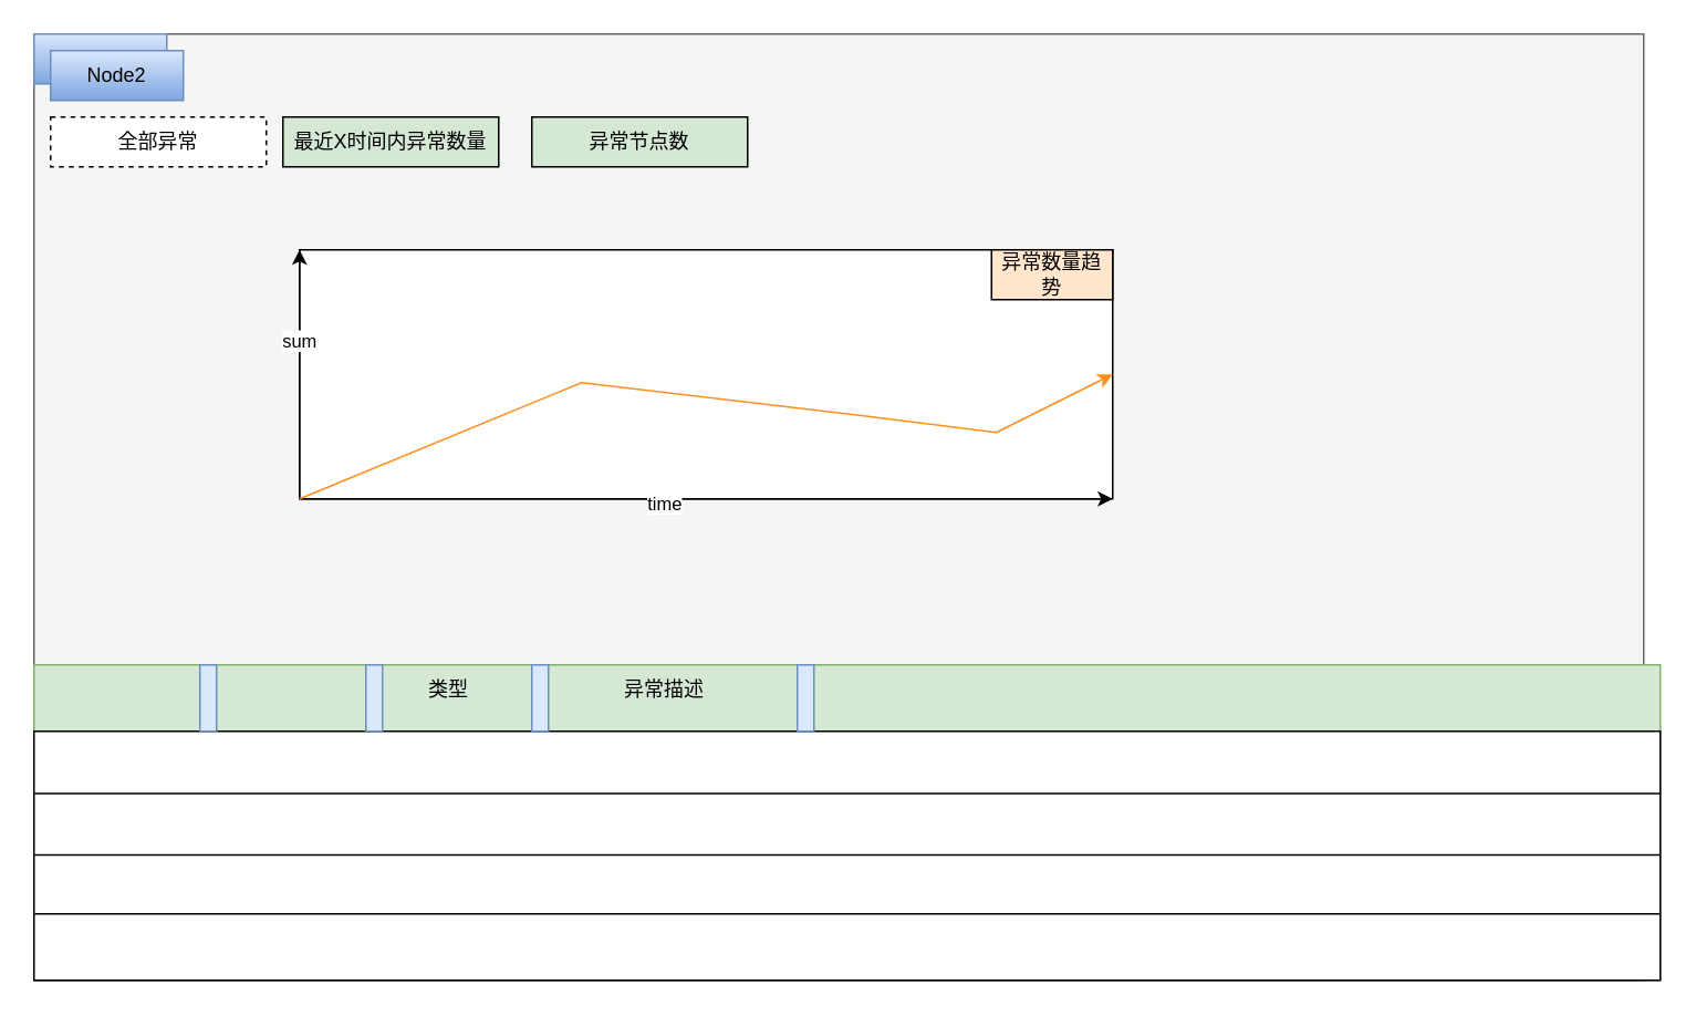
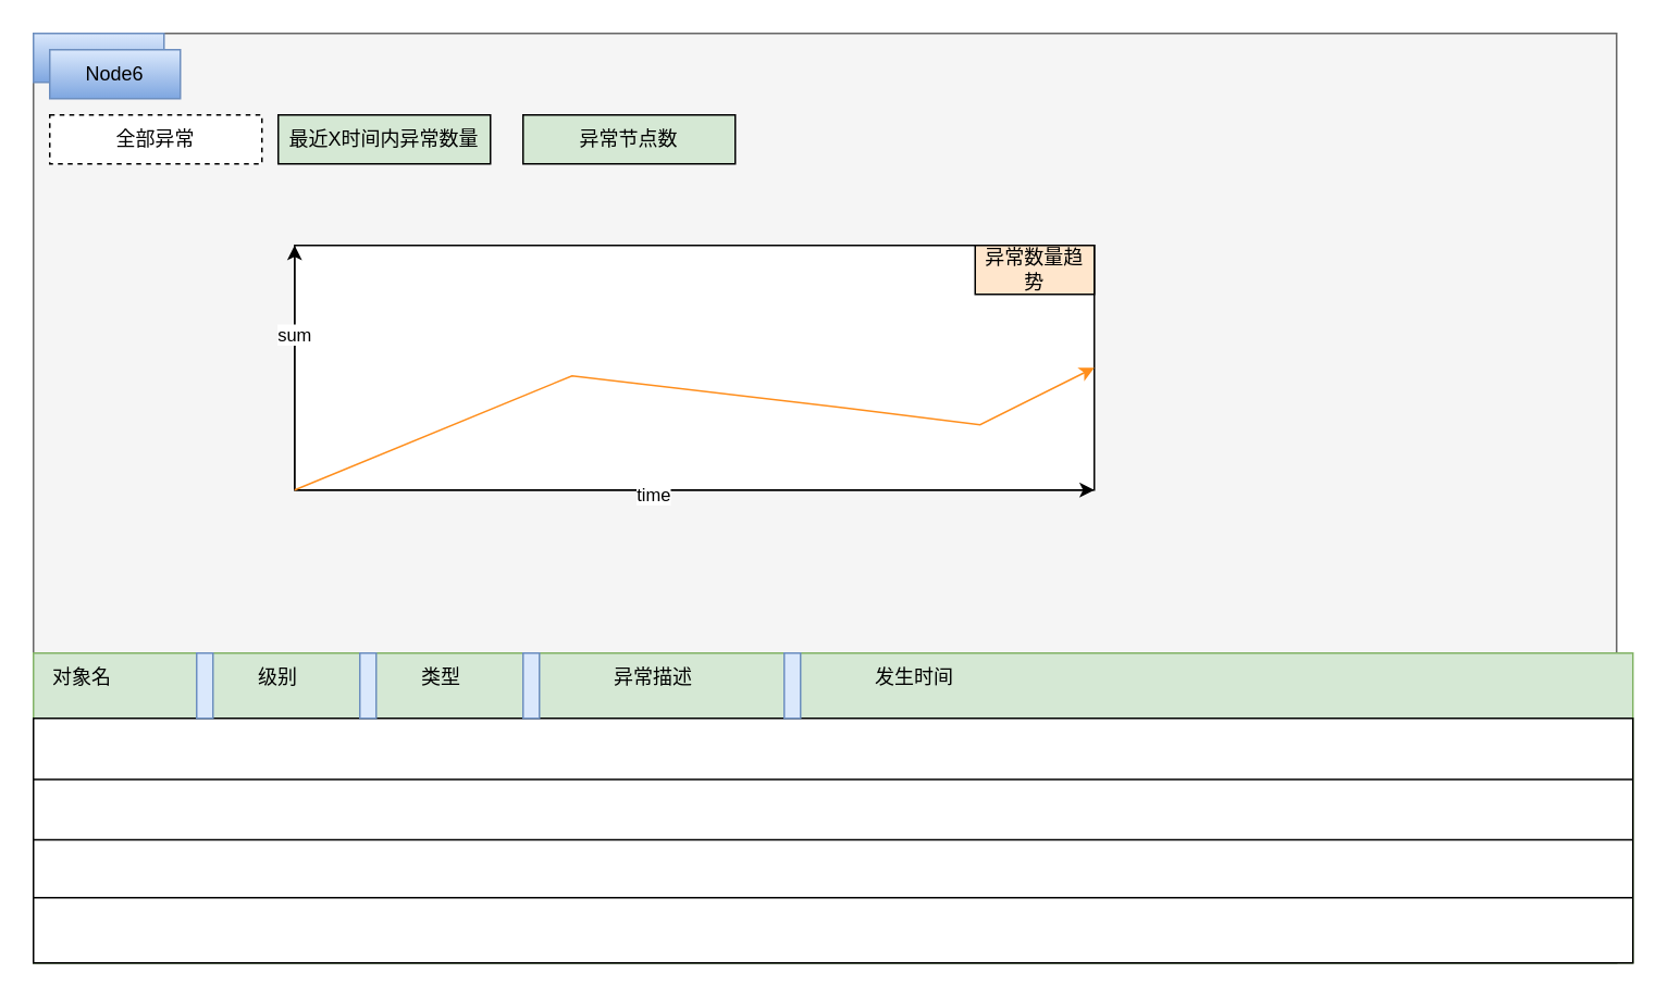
- <mxCell id="4" value="Node2" style="rounded=0;whiteSpace=wrap;html=1;fillColor=#dae8fc;gradientColor=#7ea6e0;strokeColor=#6c8ebf;" vertex="1" parent="1"><mxGeometry x="30" y="30" width="80" height="30" as="geometry" /></mxCell>
+ <mxCell id="4" value="Node6" style="rounded=0;whiteSpace=wrap;html=1;fillColor=#dae8fc;gradientColor=#7ea6e0;strokeColor=#6c8ebf;" vertex="1" parent="1"><mxGeometry x="30" y="30" width="80" height="30" as="geometry" /></mxCell>
+ <mxCell id="16" value="对象名" style="text;html=1;strokeColor=none;fillColor=none;align=center;verticalAlign=middle;whiteSpace=wrap;rounded=0;" vertex="1" parent="1"><mxGeometry x="20" y="400" width="60" height="30" as="geometry" /></mxCell>
+ <mxCell id="18" value="级别" style="text;html=1;strokeColor=none;fillColor=none;align=center;verticalAlign=middle;whiteSpace=wrap;rounded=0;" vertex="1" parent="1"><mxGeometry x="140" y="400" width="60" height="30" as="geometry" /></mxCell>
+ <mxCell id="20" value="发生时间" style="text;html=1;strokeColor=none;fillColor=none;align=center;verticalAlign=middle;whiteSpace=wrap;rounded=0;" vertex="1" parent="1"><mxGeometry x="530" y="400" width="60" height="30" as="geometry" /></mxCell>
